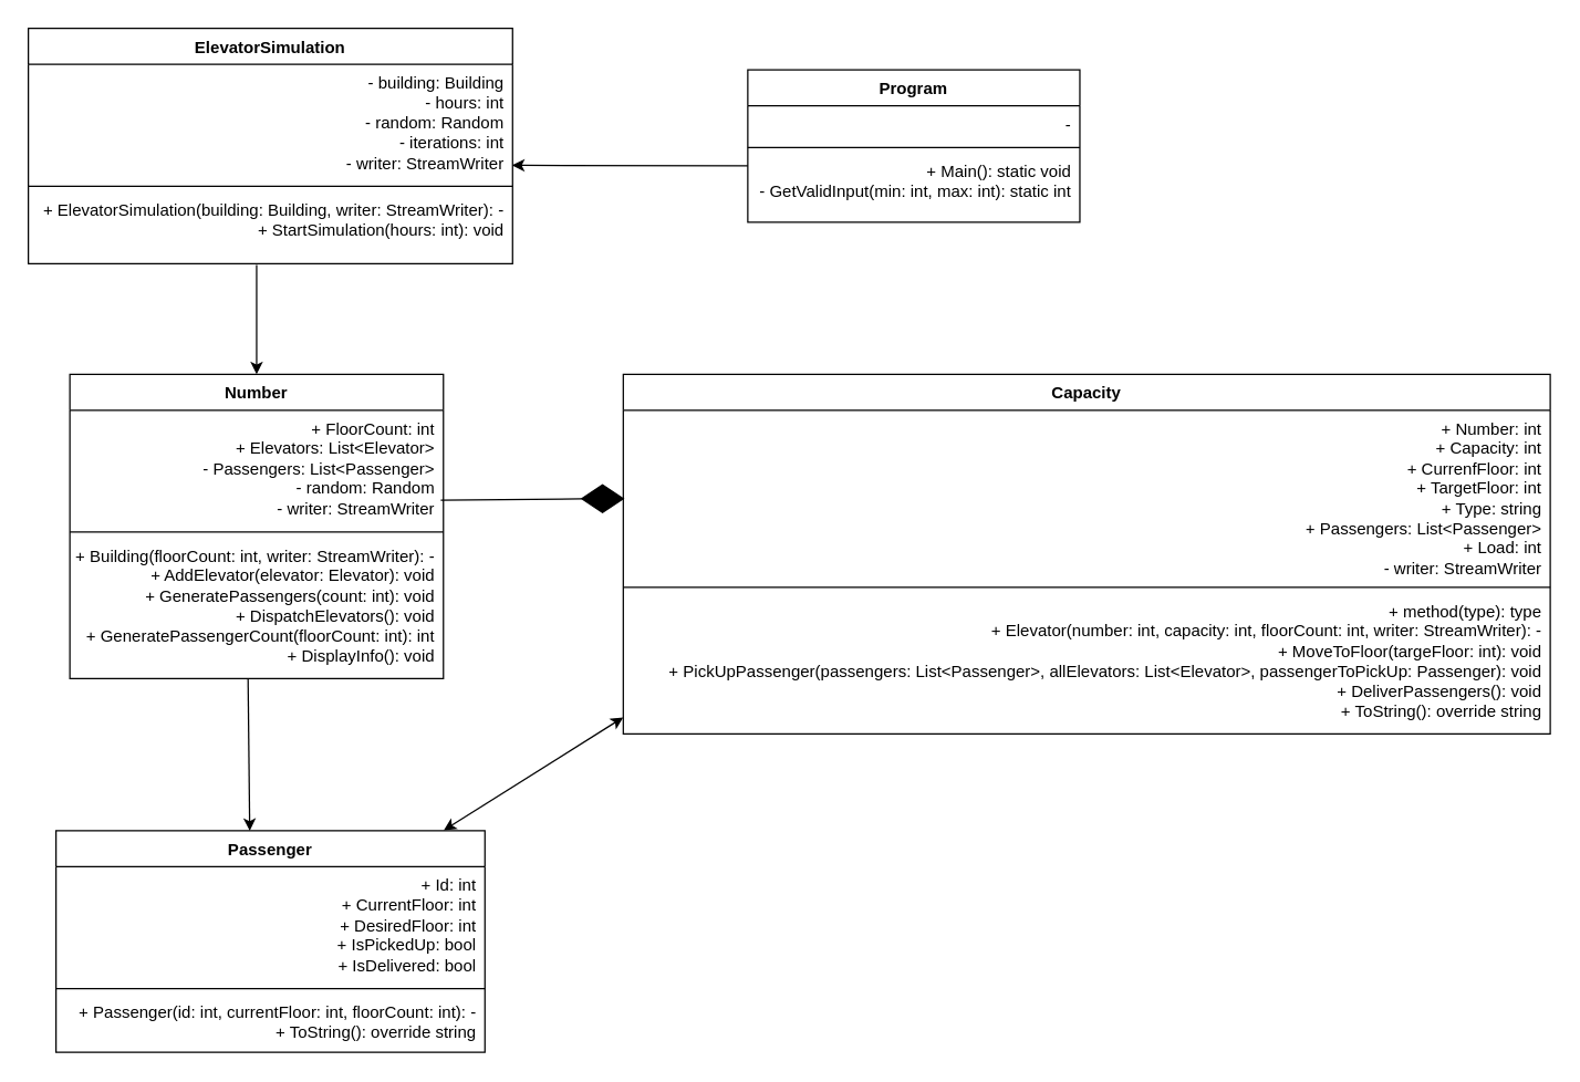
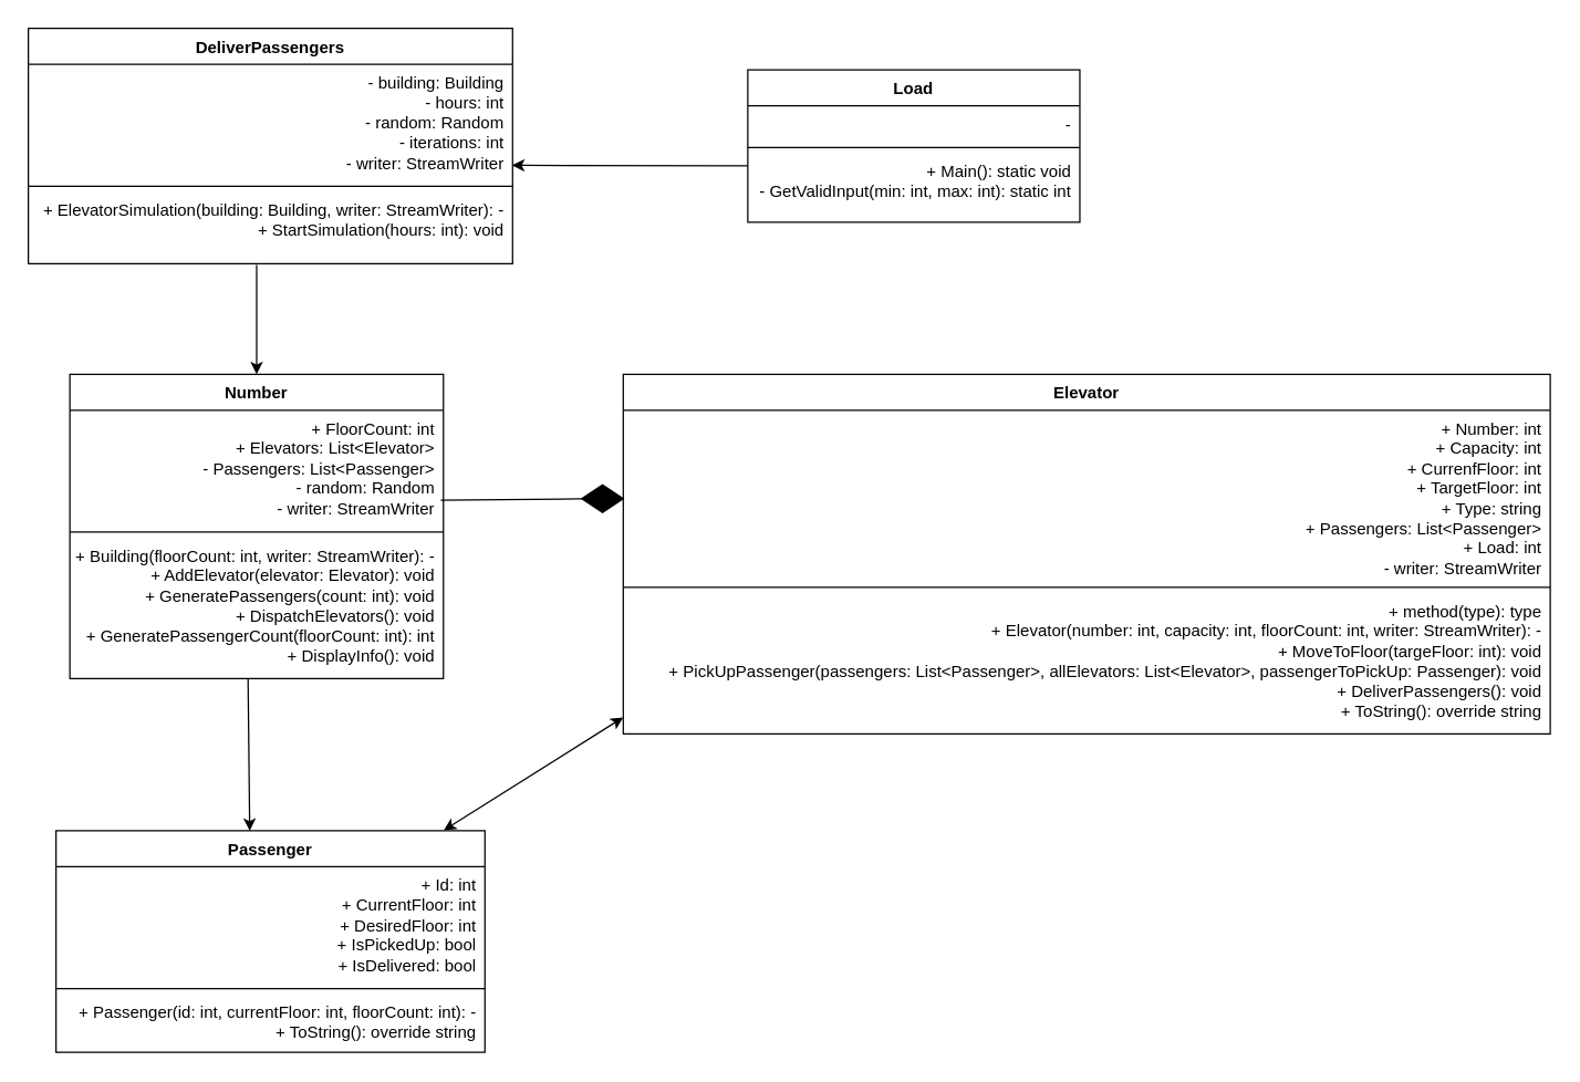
- <mxCell id="14" value="ElevatorSimulation" style="swimlane;fontStyle=1;align=center;verticalAlign=top;childLayout=stackLayout;horizontal=1;startSize=26;horizontalStack=0;resizeParent=1;resizeParentMax=0;resizeLast=0;collapsible=1;marginBottom=0;whiteSpace=wrap;html=1;" vertex="1" parent="1"><mxGeometry x="20" y="20" width="350" height="170" as="geometry" /></mxCell>
+ <mxCell id="14" value="DeliverPassengers" style="swimlane;fontStyle=1;align=center;verticalAlign=top;childLayout=stackLayout;horizontal=1;startSize=26;horizontalStack=0;resizeParent=1;resizeParentMax=0;resizeLast=0;collapsible=1;marginBottom=0;whiteSpace=wrap;html=1;" vertex="1" parent="1"><mxGeometry x="20" y="20" width="350" height="170" as="geometry" /></mxCell>
- <mxCell id="18" value="Program" style="swimlane;fontStyle=1;align=center;verticalAlign=top;childLayout=stackLayout;horizontal=1;startSize=26;horizontalStack=0;resizeParent=1;resizeParentMax=0;resizeLast=0;collapsible=1;marginBottom=0;whiteSpace=wrap;html=1;" vertex="1" parent="1"><mxGeometry x="540" y="50" width="240" height="110" as="geometry" /></mxCell>
+ <mxCell id="18" value="Load" style="swimlane;fontStyle=1;align=center;verticalAlign=top;childLayout=stackLayout;horizontal=1;startSize=26;horizontalStack=0;resizeParent=1;resizeParentMax=0;resizeLast=0;collapsible=1;marginBottom=0;whiteSpace=wrap;html=1;" vertex="1" parent="1"><mxGeometry x="540" y="50" width="240" height="110" as="geometry" /></mxCell>
- <mxCell id="6" value="Capacity" style="swimlane;fontStyle=1;align=center;verticalAlign=top;childLayout=stackLayout;horizontal=1;startSize=26;horizontalStack=0;resizeParent=1;resizeParentMax=0;resizeLast=0;collapsible=1;marginBottom=0;whiteSpace=wrap;html=1;" vertex="1" parent="1"><mxGeometry x="450" y="270" width="670" height="260" as="geometry" /></mxCell>
+ <mxCell id="6" value="Elevator" style="swimlane;fontStyle=1;align=center;verticalAlign=top;childLayout=stackLayout;horizontal=1;startSize=26;horizontalStack=0;resizeParent=1;resizeParentMax=0;resizeLast=0;collapsible=1;marginBottom=0;whiteSpace=wrap;html=1;" vertex="1" parent="1"><mxGeometry x="450" y="270" width="670" height="260" as="geometry" /></mxCell>
